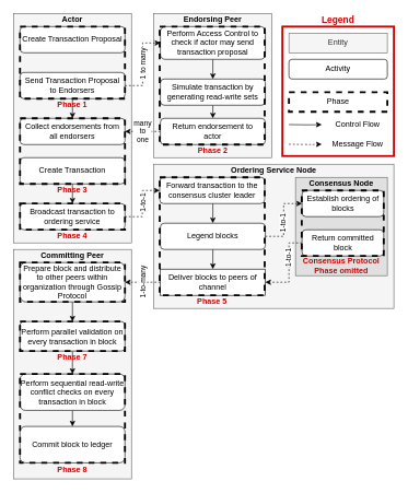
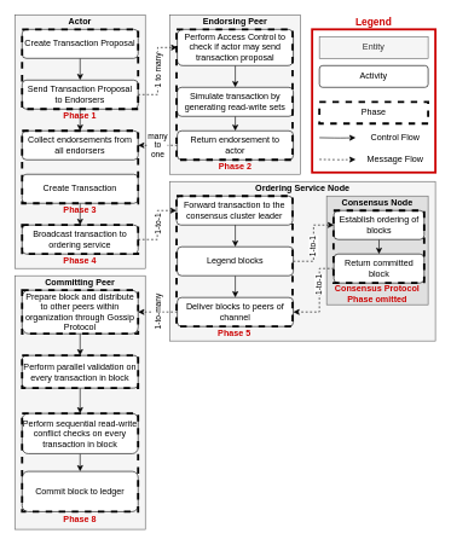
+ <mxCell id="6" style="edgeStyle=orthogonalEdgeStyle;rounded=0;orthogonalLoop=1;jettySize=auto;html=1;exitX=0.5;exitY=1;exitDx=0;exitDy=0;entryX=0.5;entryY=0;entryDx=0;entryDy=0;" parent="1" source="7" target="9" edge="1"><mxGeometry relative="1" as="geometry" /></mxCell>
+ <mxCell id="26" style="edgeStyle=none;rounded=0;orthogonalLoop=1;jettySize=auto;html=1;exitX=0.5;exitY=1;exitDx=0;exitDy=0;entryX=0.5;entryY=0;entryDx=0;entryDy=0;" parent="1" source="27" target="25" edge="1"><mxGeometry relative="1" as="geometry" /></mxCell>
- <mxCell id="31" value="Deliver blocks to peers of channel" style="whiteSpace=wrap;html=1;rounded=0;" parent="1" vertex="1"><mxGeometry x="244" y="410" width="160" height="40" as="geometry" /></mxCell>
+ <mxCell id="31" value="Deliver blocks to peers of channel" style="rounded=1;whiteSpace=wrap;html=1;" parent="1" vertex="1"><mxGeometry x="244" y="410" width="160" height="40" as="geometry" /></mxCell>
- <mxCell id="61" value="&lt;b style=&quot;font-size: 12px&quot;&gt;&lt;font style=&quot;font-size: 12px&quot; color=&quot;#cc0000&quot;&gt;Phase 7&lt;/font&gt;&lt;/b&gt;" style="text;html=1;strokeColor=none;fillColor=none;align=center;verticalAlign=middle;whiteSpace=wrap;rounded=0;dashed=1;fontSize=12;" parent="1" vertex="1"><mxGeometry x="30" y="535" width="160" height="20" as="geometry" /></mxCell>
